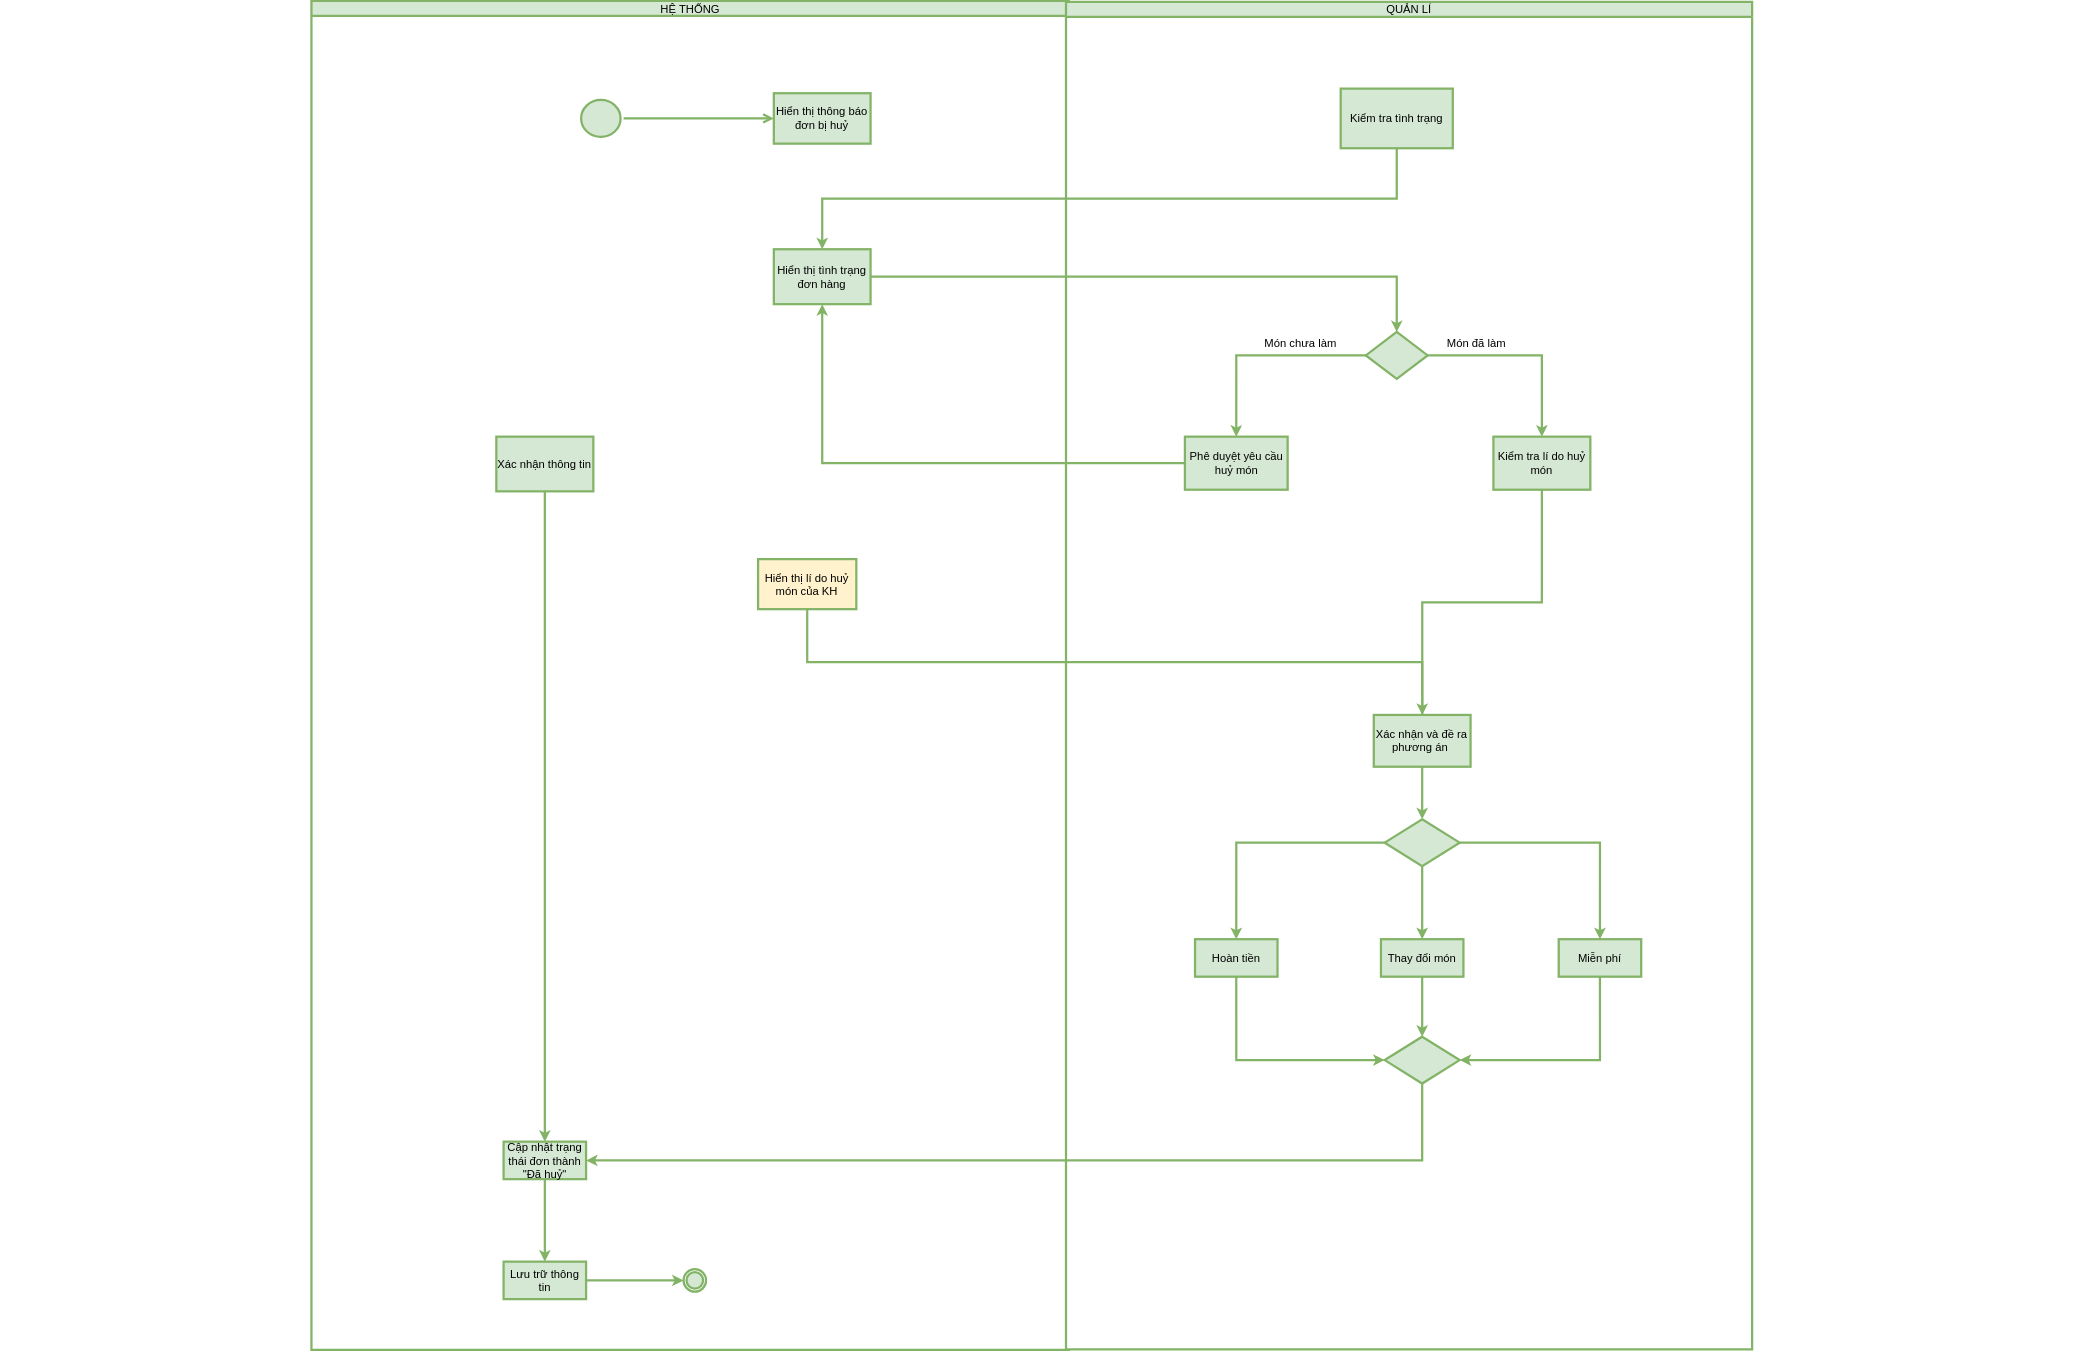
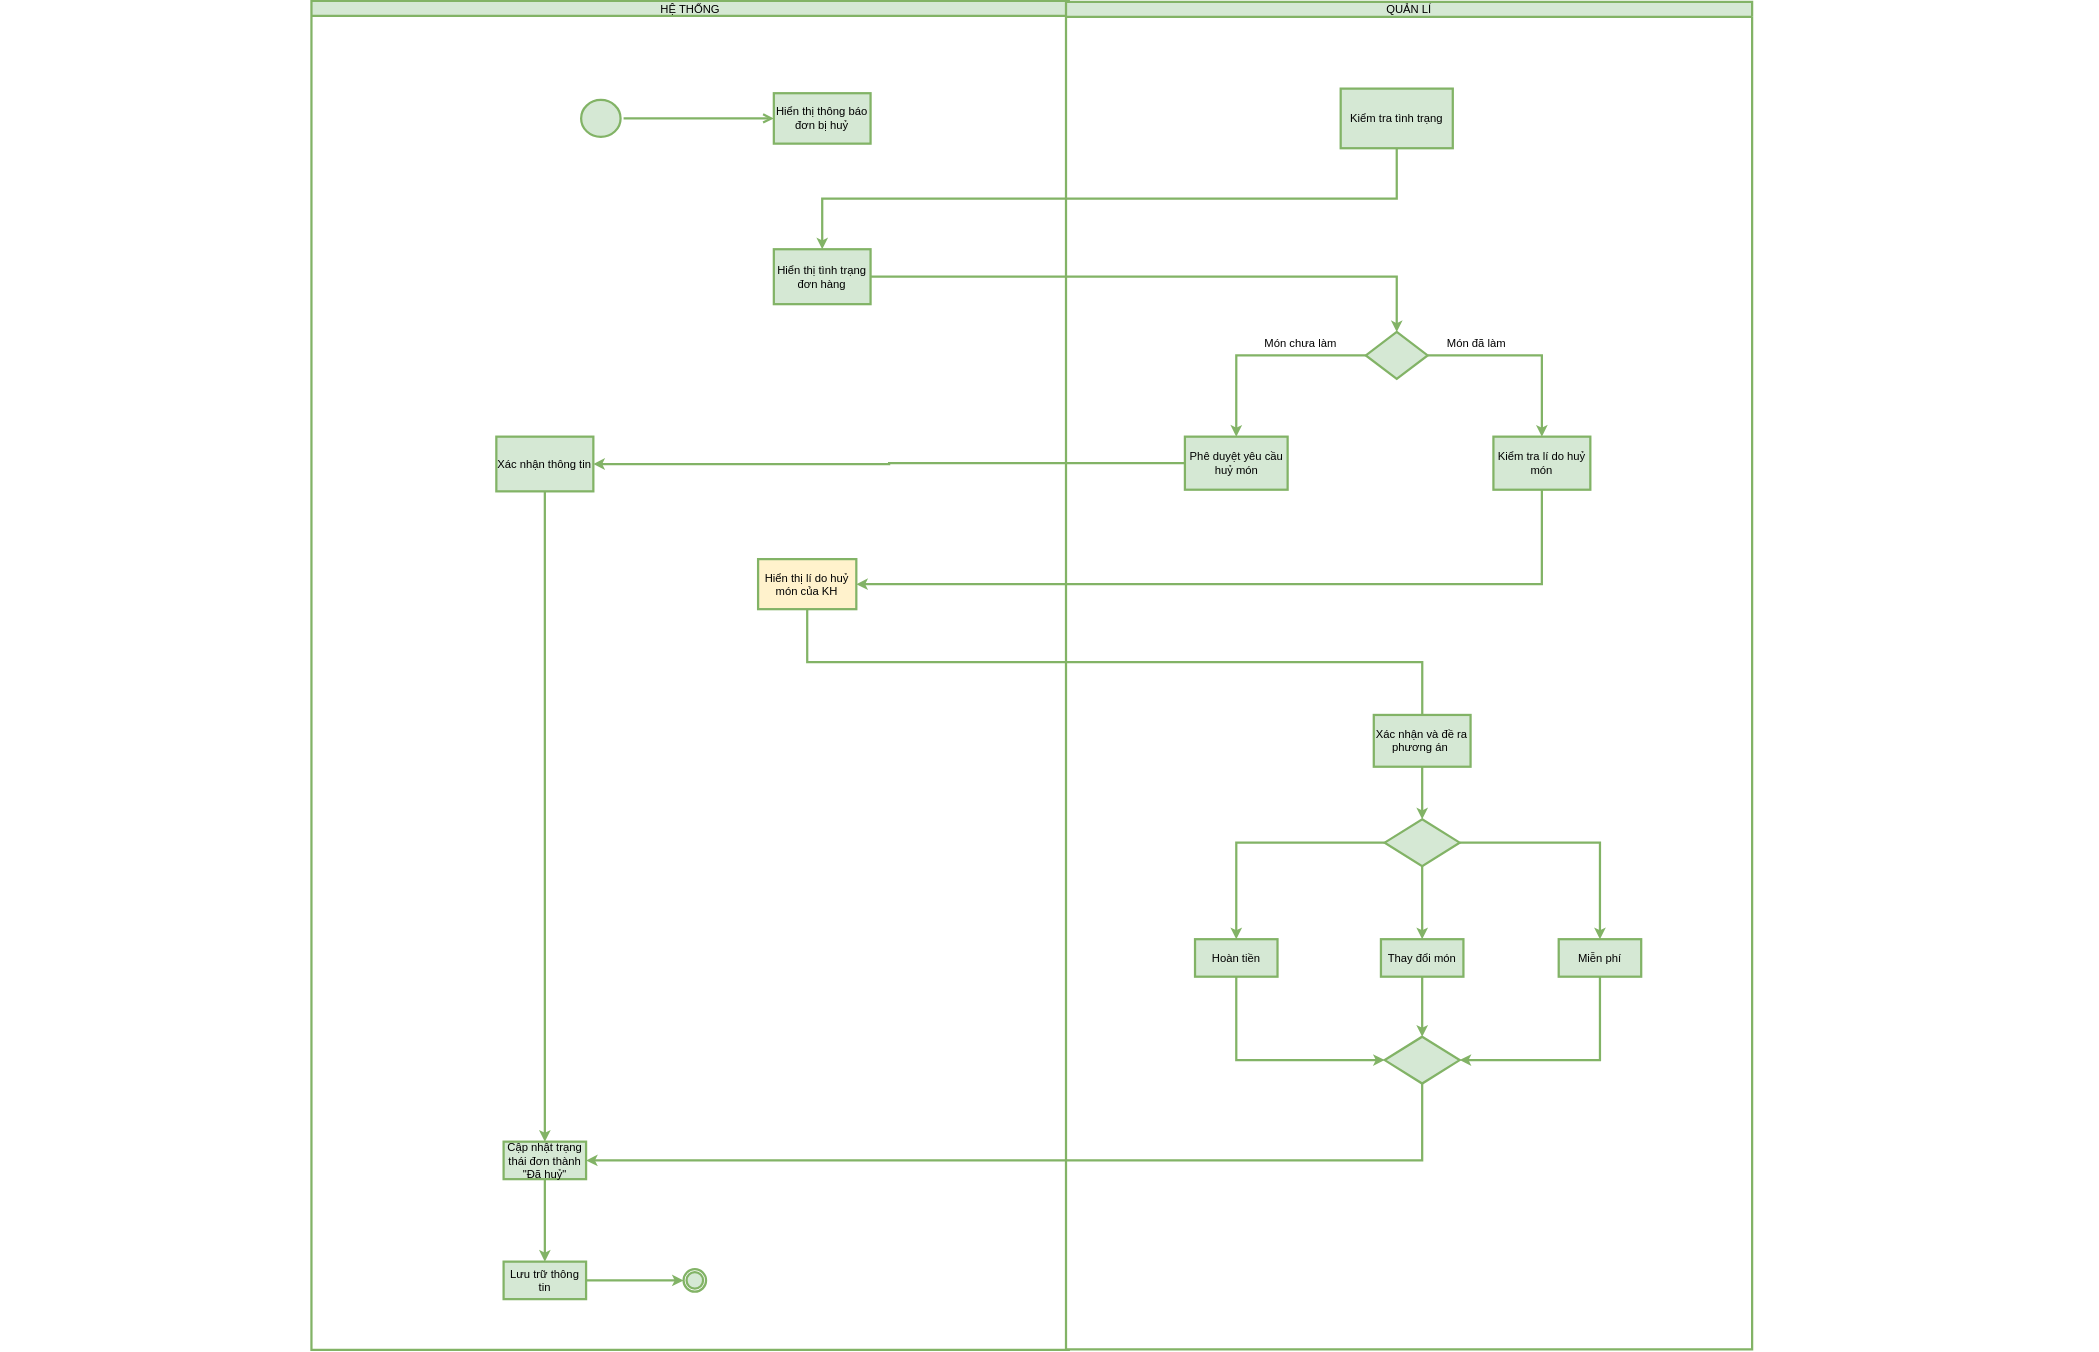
- <mxCell id="39" style="edgeStyle=orthogonalEdgeStyle;rounded=0;orthogonalLoop=1;jettySize=auto;html=1;exitX=0;exitY=0.5;exitDx=0;exitDy=0;fontSize=15;strokeWidth=3;fillColor=#d5e8d4;strokeColor=#82b366;" edge="1" parent="1" source="20" target="14"><mxGeometry relative="1" as="geometry"><mxPoint x="941" y="-202.692" as="targetPoint" /></mxGeometry></mxCell>
+ <mxCell id="39" style="edgeStyle=orthogonalEdgeStyle;rounded=0;orthogonalLoop=1;jettySize=auto;html=1;exitX=0;exitY=0.5;exitDx=0;exitDy=0;entryX=1;entryY=0.5;entryDx=0;entryDy=0;fontSize=15;strokeWidth=3;fillColor=#d5e8d4;strokeColor=#82b366;" edge="1" parent="1" source="20" target="13"><mxGeometry relative="1" as="geometry"><mxPoint x="941" y="-202.692" as="targetPoint" /></mxGeometry></mxCell>
- <mxCell id="37" style="edgeStyle=orthogonalEdgeStyle;rounded=0;orthogonalLoop=1;jettySize=auto;html=1;exitX=0.5;exitY=1;exitDx=0;exitDy=0;fontSize=15;strokeWidth=3;fillColor=#d5e8d4;strokeColor=#82b366;" edge="1" parent="1" source="21" target="25"><mxGeometry relative="1" as="geometry"><mxPoint x="1341" y="310" as="targetPoint" /></mxGeometry></mxCell>
+ <mxCell id="37" style="edgeStyle=orthogonalEdgeStyle;rounded=0;orthogonalLoop=1;jettySize=auto;html=1;exitX=0.5;exitY=1;exitDx=0;exitDy=0;entryX=1;entryY=0.5;entryDx=0;entryDy=0;fontSize=15;strokeWidth=3;fillColor=#d5e8d4;strokeColor=#82b366;" edge="1" parent="1" source="21" target="6"><mxGeometry relative="1" as="geometry"><mxPoint x="1341" y="310" as="targetPoint" /></mxGeometry></mxCell>
